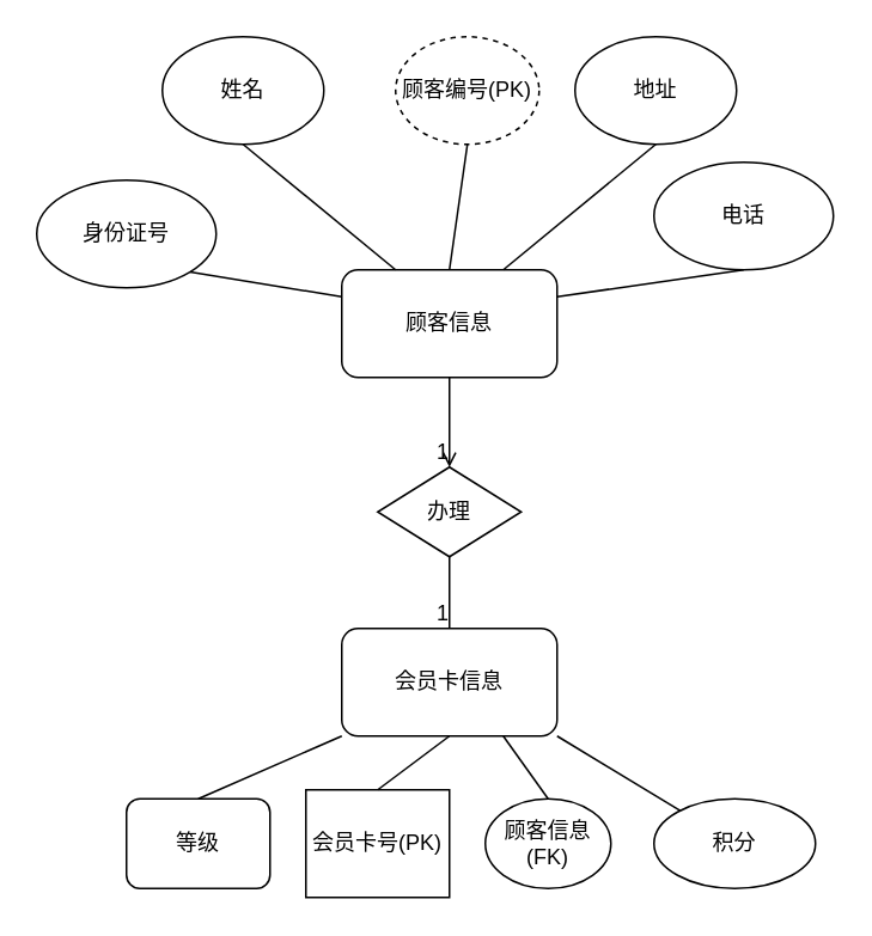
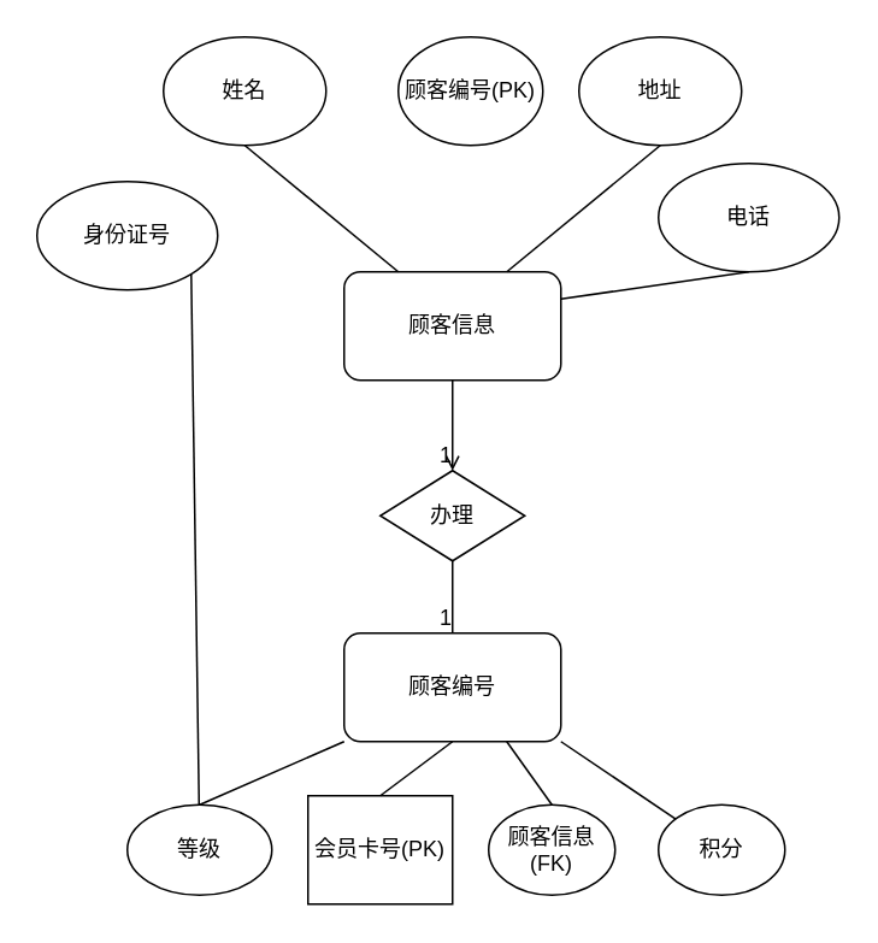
- <mxCell id="21" value="顾客编号(PK)" style="ellipse;whiteSpace=wrap;html=1;dashed=1;" parent="1" vertex="1"><mxGeometry x="220" y="20" width="80" height="60" as="geometry" /></mxCell>
+ <mxCell id="21" value="顾客编号(PK)" style="ellipse;whiteSpace=wrap;html=1;" parent="1" vertex="1"><mxGeometry x="220" y="20" width="80" height="60" as="geometry" /></mxCell>
- <mxCell id="22" value="" style="endArrow=none;html=1;entryX=0.5;entryY=1;entryDx=0;entryDy=0;exitX=0.5;exitY=0;exitDx=0;exitDy=0;" parent="1" source="2" target="21" edge="1"><mxGeometry width="50" height="50" relative="1" as="geometry"><mxPoint x="220" y="210" as="sourcePoint" /><mxPoint x="270" y="160" as="targetPoint" /></mxGeometry></mxCell>
- <mxCell id="17" value="" style="endArrow=none;html=1;exitX=1;exitY=1;exitDx=0;exitDy=0;entryX=0;entryY=0.25;entryDx=0;entryDy=0;" parent="1" source="13" target="2" edge="1"><mxGeometry width="50" height="50" relative="1" as="geometry"><mxPoint x="190" y="210" as="sourcePoint" /><mxPoint x="240" y="160" as="targetPoint" /></mxGeometry></mxCell>
+ <mxCell id="17" value="" style="endArrow=none;html=1;exitX=1;exitY=1;exitDx=0;exitDy=0;" parent="1" source="13" target="7" edge="1"><mxGeometry width="50" height="50" relative="1" as="geometry"><mxPoint x="190" y="210" as="sourcePoint" /><mxPoint x="240" y="160" as="targetPoint" /></mxGeometry></mxCell>
- <mxCell id="3" value="会员卡信息" style="rounded=1;whiteSpace=wrap;html=1;" parent="1" vertex="1"><mxGeometry x="190" y="350" width="120" height="60" as="geometry" /></mxCell>
+ <mxCell id="3" value="顾客编号" style="rounded=1;whiteSpace=wrap;html=1;" parent="1" vertex="1"><mxGeometry x="190" y="350" width="120" height="60" as="geometry" /></mxCell>
- <mxCell id="7" value="等级" style="whiteSpace=wrap;html=1;rounded=1;" parent="1" vertex="1"><mxGeometry x="70" y="445" width="80" height="50" as="geometry" /></mxCell>
+ <mxCell id="7" value="等级" style="ellipse;whiteSpace=wrap;html=1;" parent="1" vertex="1"><mxGeometry x="70" y="445" width="80" height="50" as="geometry" /></mxCell>
- <mxCell id="5" value="积分" style="ellipse;whiteSpace=wrap;html=1;" parent="1" vertex="1"><mxGeometry x="364" y="445" width="90" height="50" as="geometry" /></mxCell>
+ <mxCell id="5" value="积分" style="ellipse;whiteSpace=wrap;html=1;" parent="1" vertex="1"><mxGeometry x="364" y="445" width="70" height="50" as="geometry" /></mxCell>
